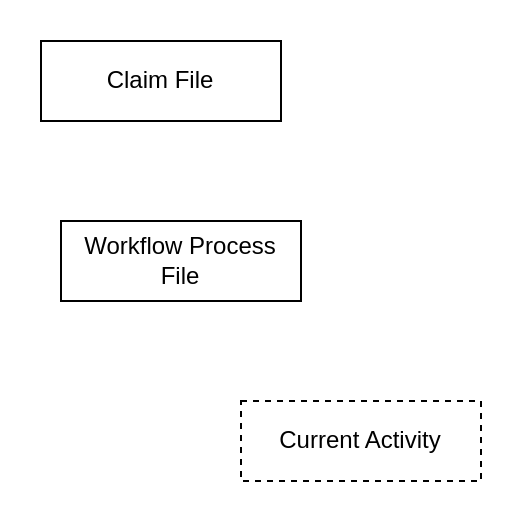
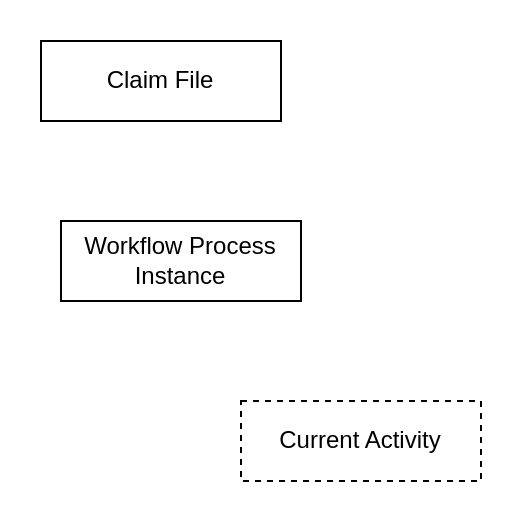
- <mxCell id="3" value="Workflow Process File" style="rounded=0;whiteSpace=wrap;html=1;" vertex="1" parent="1"><mxGeometry x="30" y="110" width="120" height="40" as="geometry" /></mxCell>
+ <mxCell id="3" value="Workflow Process Instance" style="rounded=0;whiteSpace=wrap;html=1;" vertex="1" parent="1"><mxGeometry x="30" y="110" width="120" height="40" as="geometry" /></mxCell>
